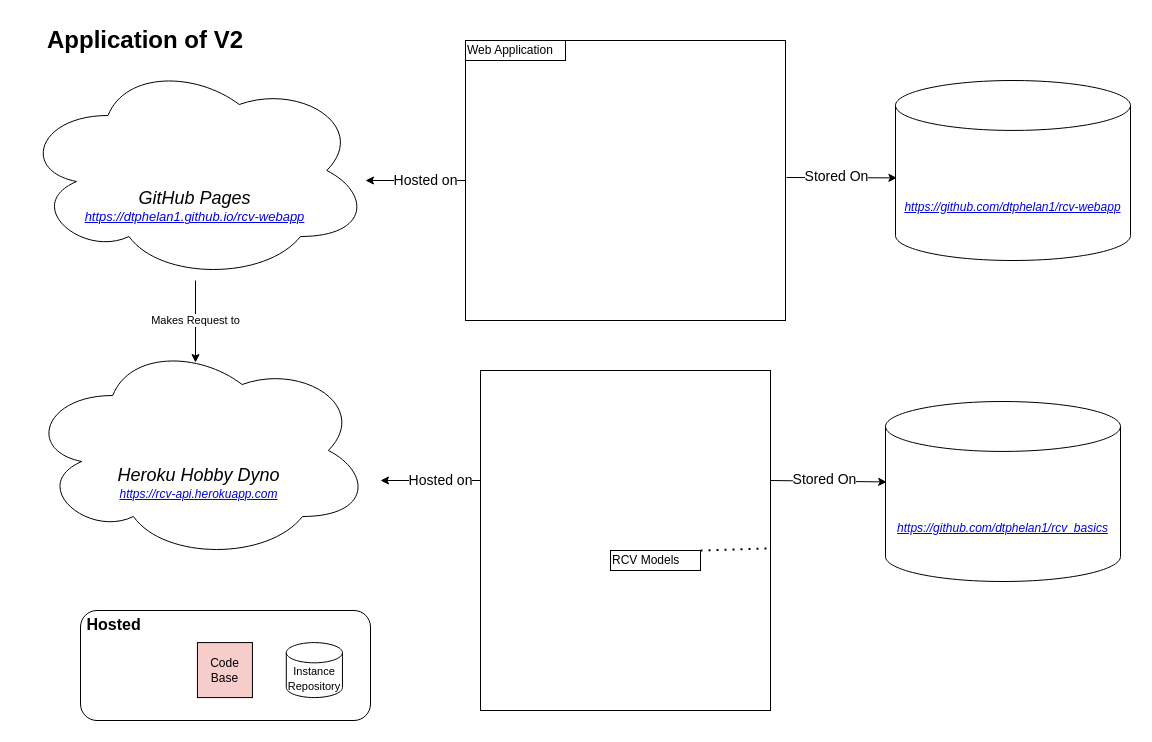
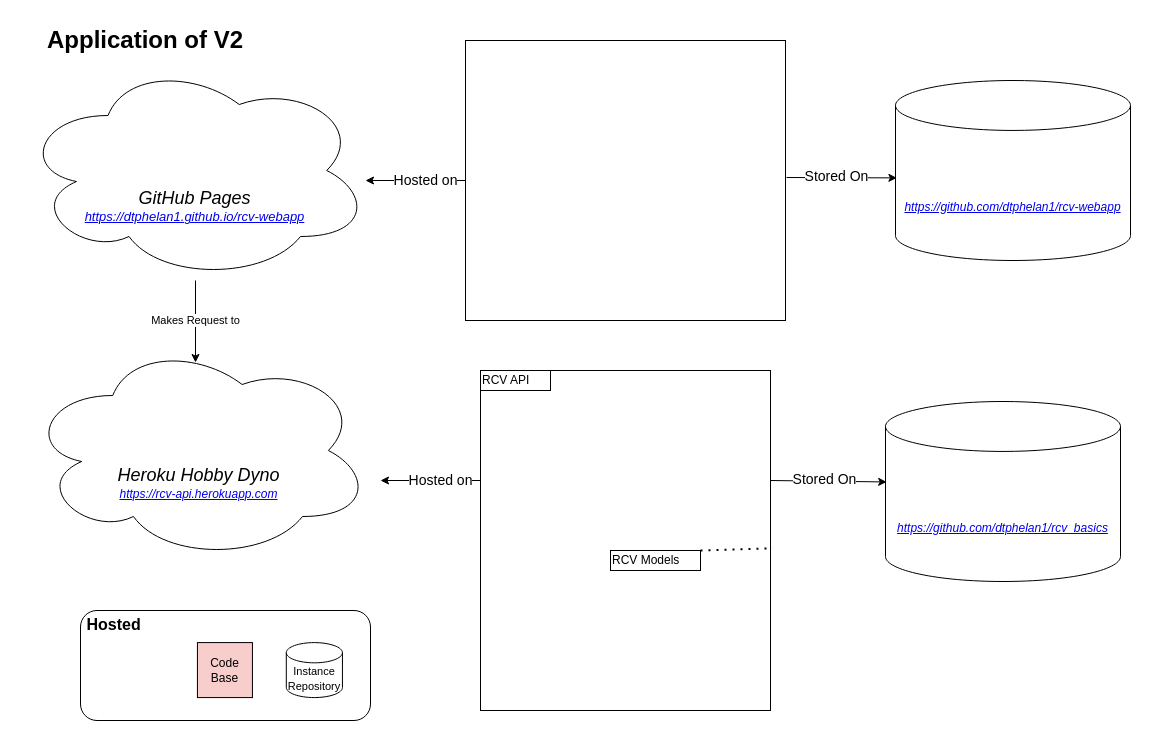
- <mxCell id="7" value="Web Application" style="text;html=1;fillColor=none;align=left;verticalAlign=middle;whiteSpace=wrap;rounded=0;strokeColor=#000000;" parent="2" vertex="1"><mxGeometry width="100" height="20" as="geometry" /></mxCell>
+ <mxCell id="13" value="RCV API" style="text;html=1;fillColor=none;align=left;verticalAlign=middle;whiteSpace=wrap;rounded=0;strokeColor=#000000;" parent="8" vertex="1"><mxGeometry width="70" height="20" as="geometry" /></mxCell>
